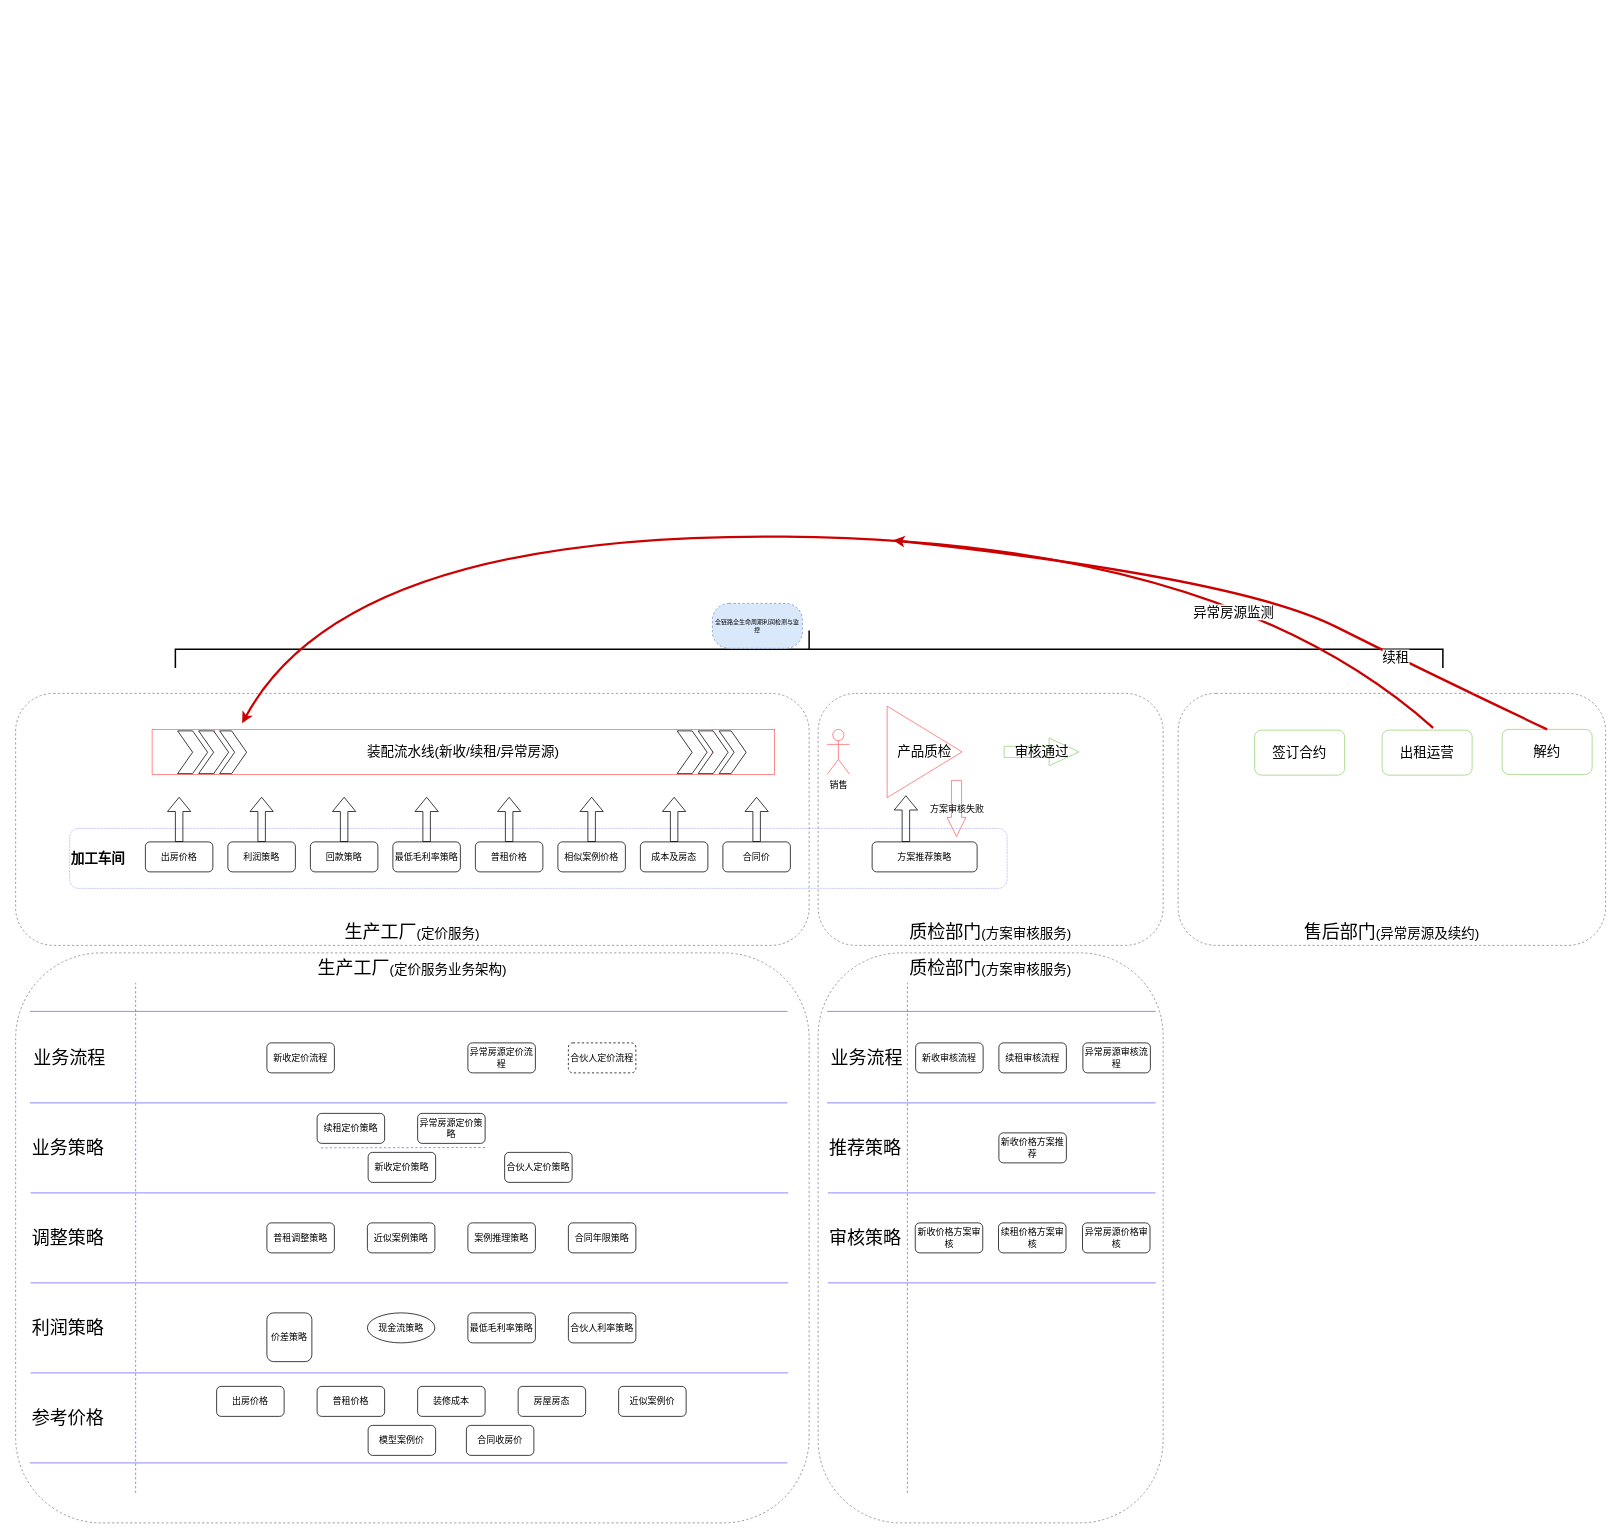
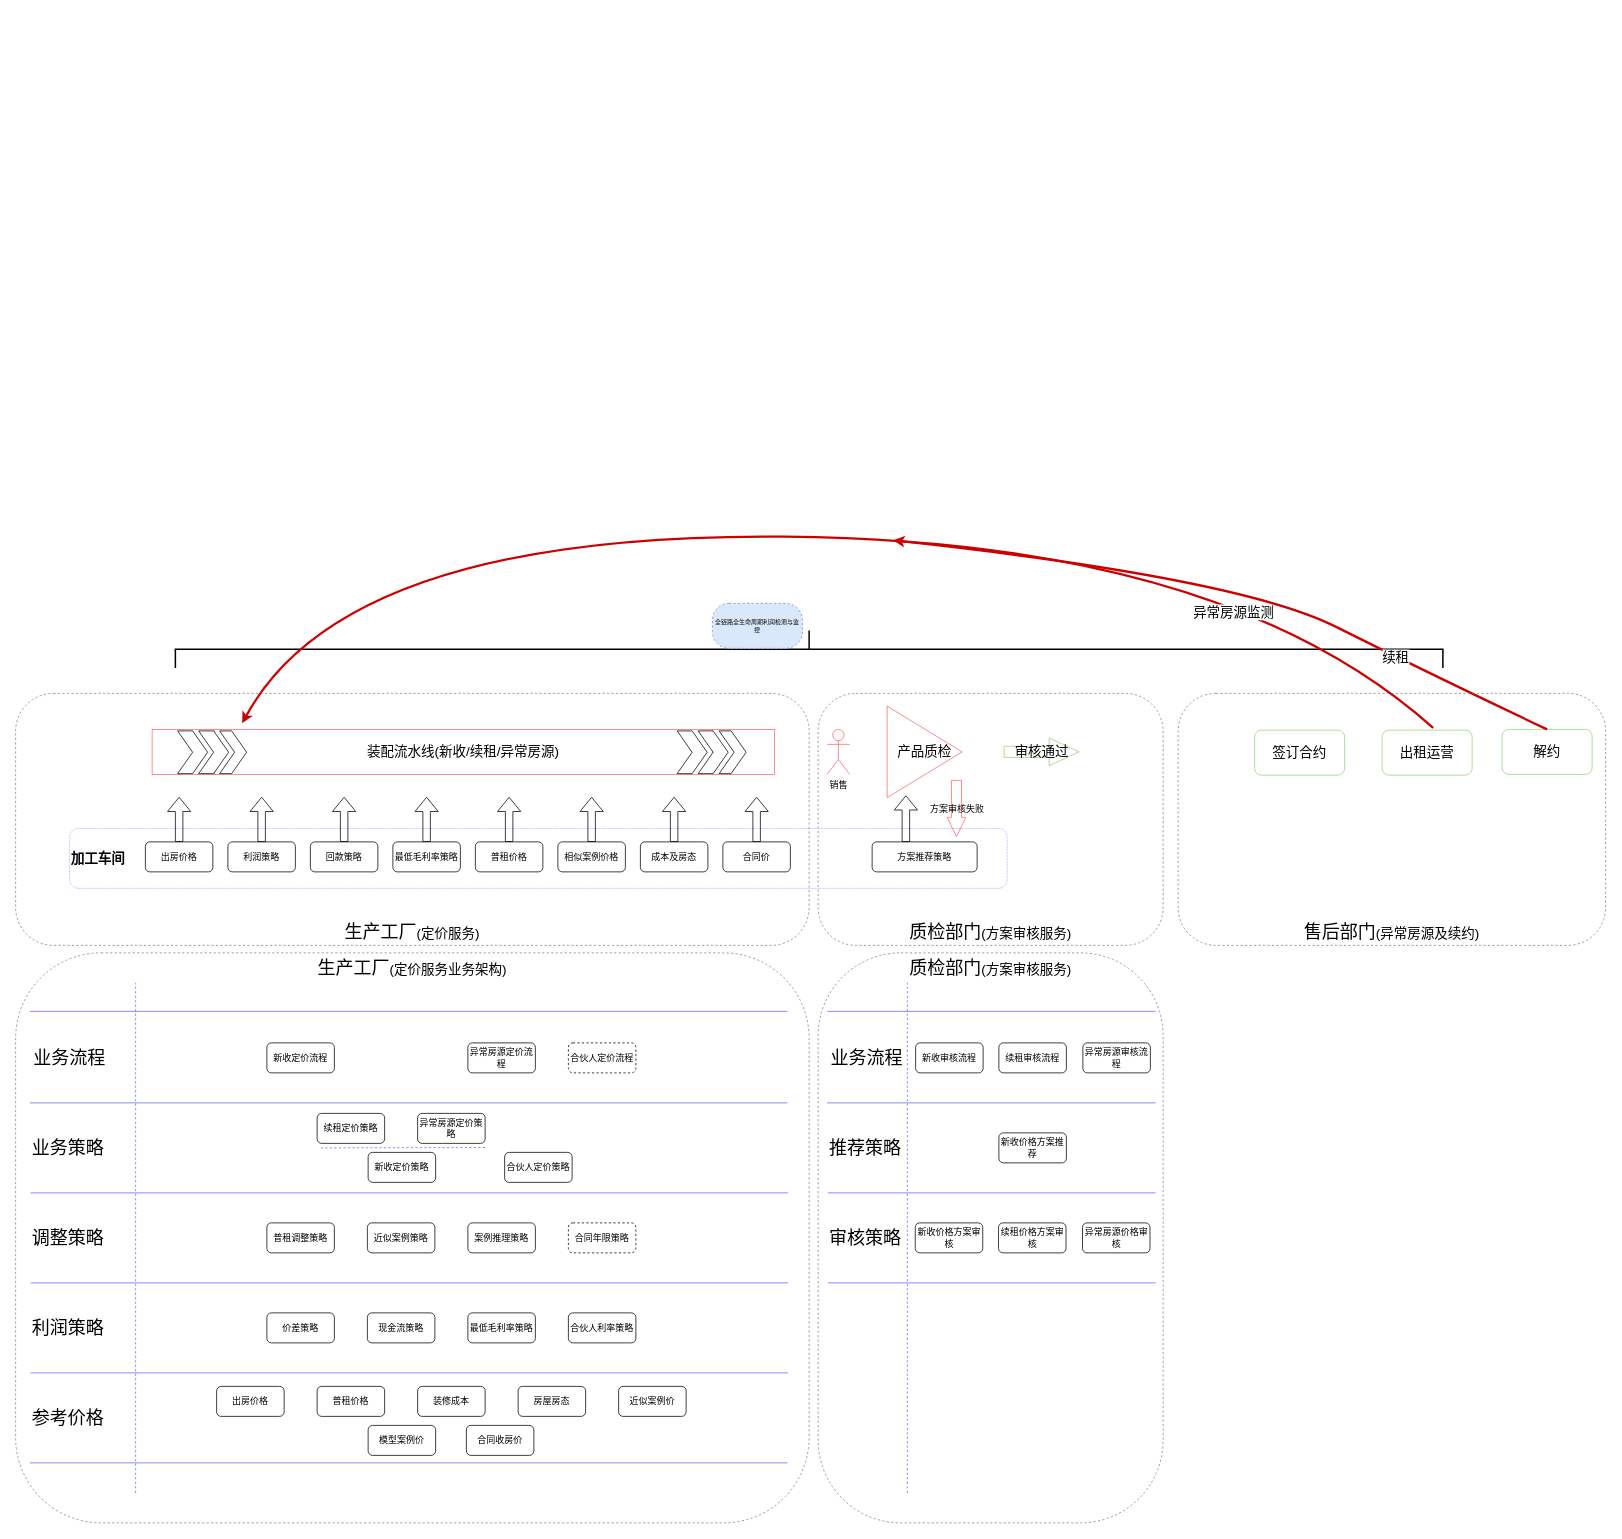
- <mxCell id="80" value="合同年限策略" style="rounded=1;whiteSpace=wrap;html=1;" vertex="1" parent="1"><mxGeometry x="757" y="1630" width="90" height="40" as="geometry" /></mxCell>
+ <mxCell id="80" value="合同年限策略" style="rounded=1;whiteSpace=wrap;html=1;dashed=1;" vertex="1" parent="1"><mxGeometry x="757" y="1630" width="90" height="40" as="geometry" /></mxCell>
- <mxCell id="66" value="现金流策略" style="ellipse;whiteSpace=wrap;html=1;" vertex="1" parent="1"><mxGeometry x="489" y="1750" width="90" height="40" as="geometry" /></mxCell>
+ <mxCell id="66" value="现金流策略" style="rounded=1;whiteSpace=wrap;html=1;" vertex="1" parent="1"><mxGeometry x="489" y="1750" width="90" height="40" as="geometry" /></mxCell>
- <mxCell id="65" value="价差策略" style="rounded=1;whiteSpace=wrap;html=1;" vertex="1" parent="1"><mxGeometry x="355" y="1750" width="60" height="65" as="geometry" /></mxCell>
+ <mxCell id="65" value="价差策略" style="rounded=1;whiteSpace=wrap;html=1;" vertex="1" parent="1"><mxGeometry x="355" y="1750" width="90" height="40" as="geometry" /></mxCell>
